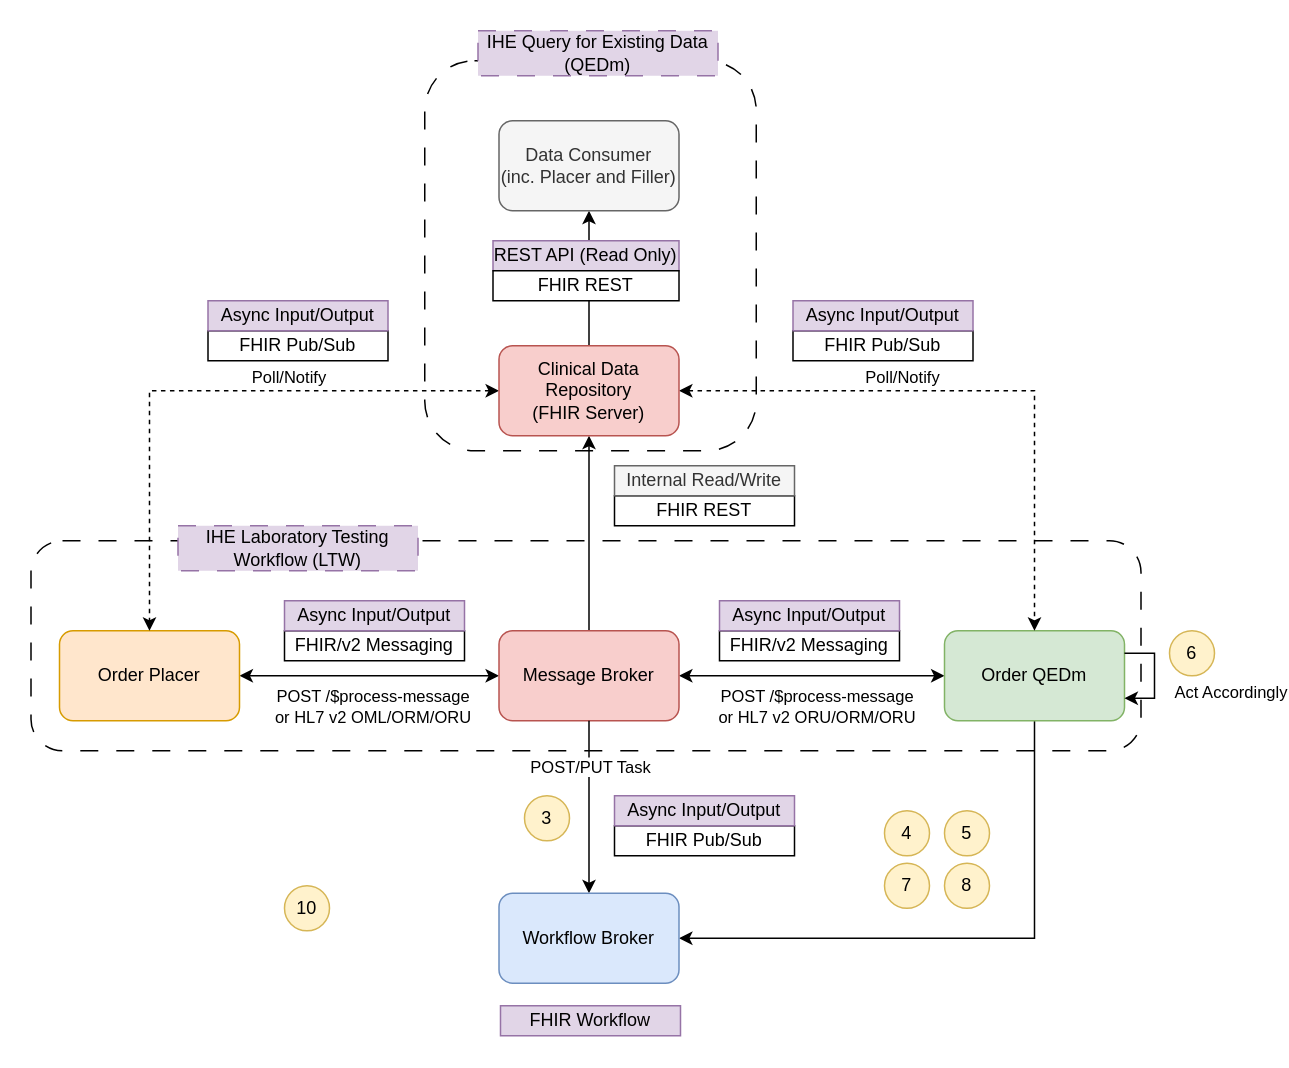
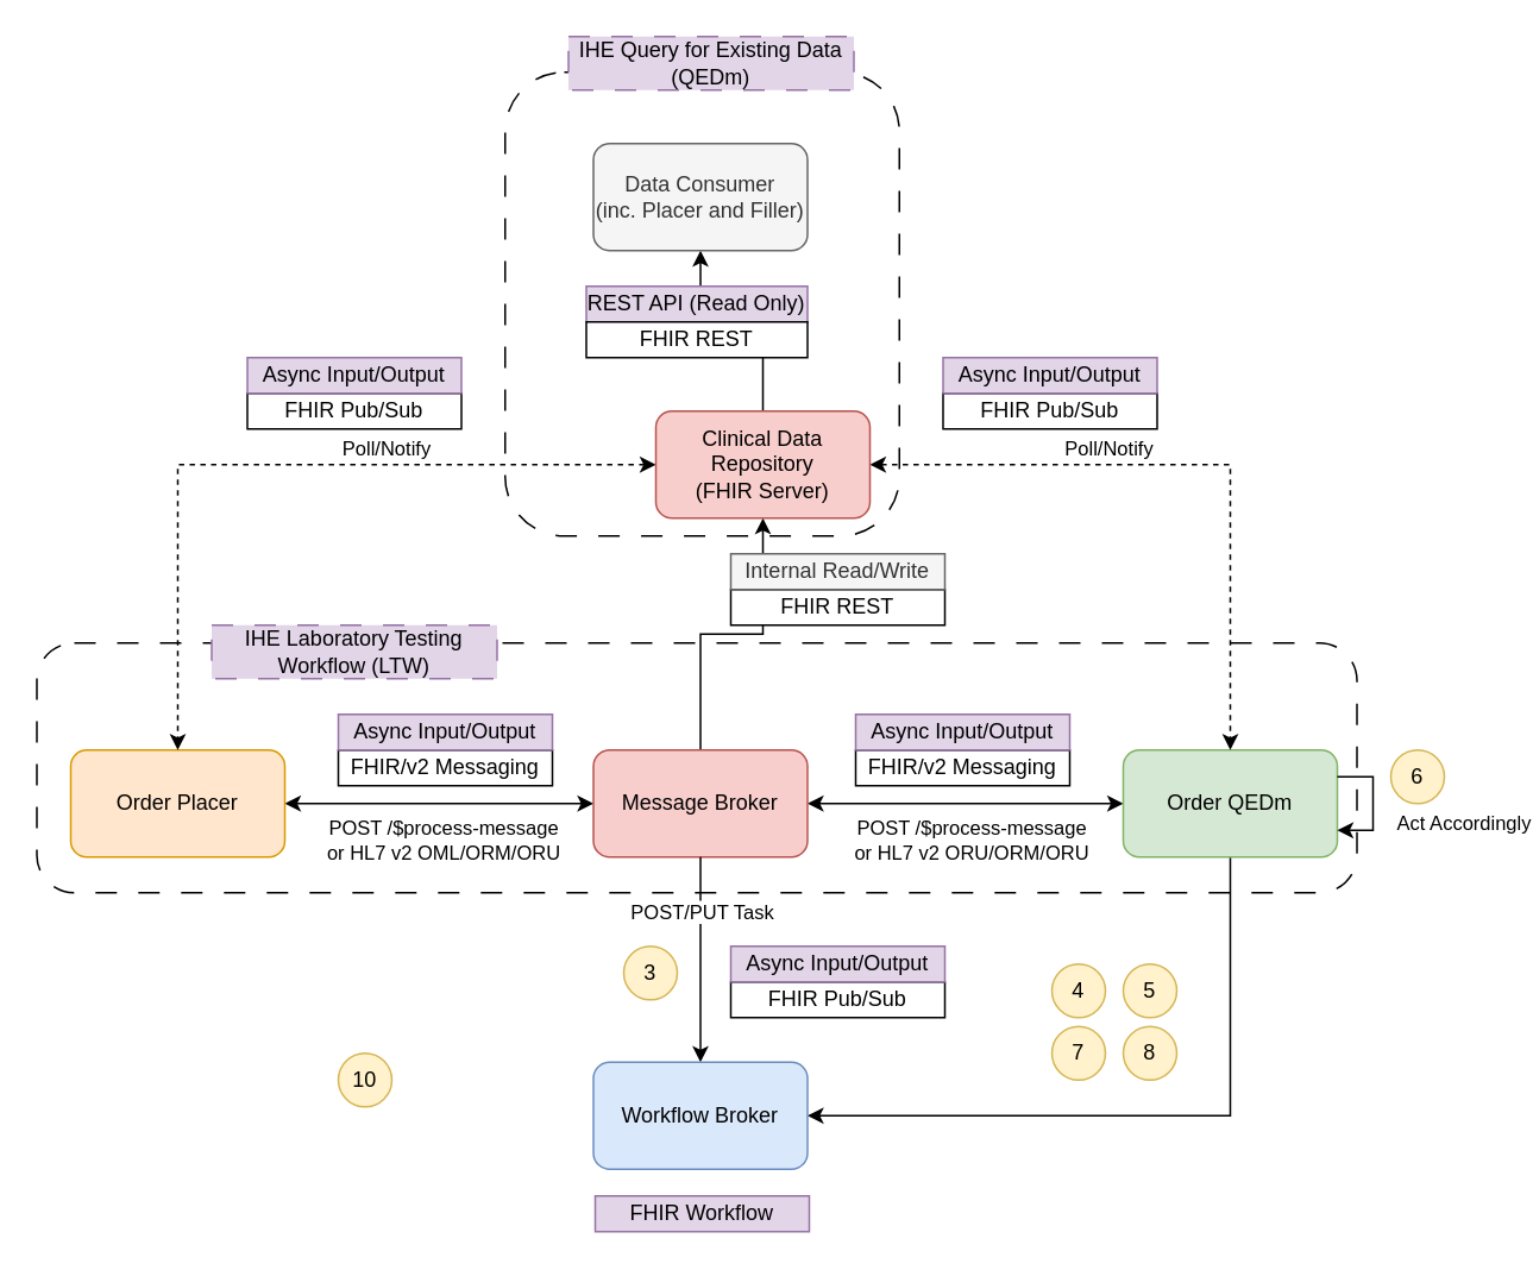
- <mxCell id="20" value="Clinical Data Repository&lt;br&gt;(FHIR Server)" style="rounded=1;whiteSpace=wrap;html=1;fillColor=#f8cecc;strokeColor=#b85450;" vertex="1" parent="1"><mxGeometry x="332" y="230" width="120" height="60" as="geometry" /></mxCell>
+ <mxCell id="20" value="Clinical Data Repository&lt;br&gt;(FHIR Server)" style="rounded=1;whiteSpace=wrap;html=1;fillColor=#f8cecc;strokeColor=#b85450;" vertex="1" parent="1"><mxGeometry x="367" y="230" width="120" height="60" as="geometry" /></mxCell>
